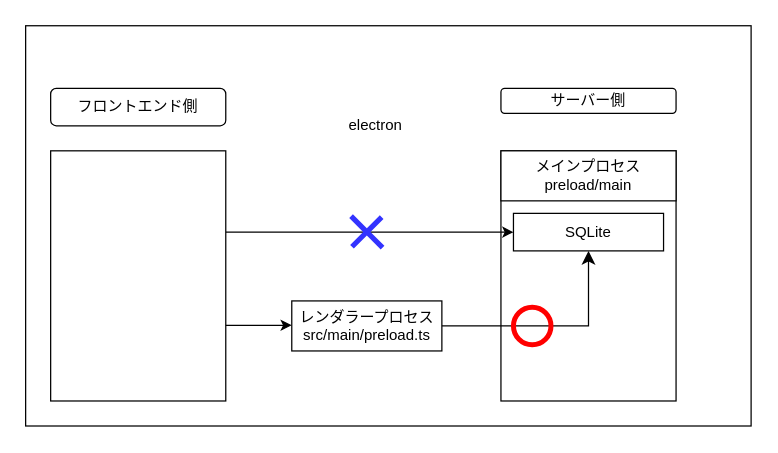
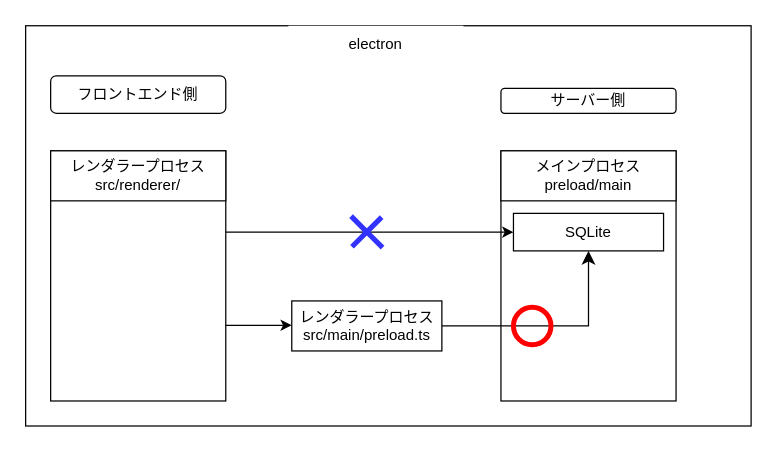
- <mxCell id="5" value="フロントエンド側" style="rounded=1;whiteSpace=wrap;html=1;" vertex="1" parent="1"><mxGeometry x="40" y="70" width="140" height="30" as="geometry" /></mxCell>
+ <mxCell id="5" value="フロントエンド側" style="rounded=1;whiteSpace=wrap;html=1;" vertex="1" parent="1"><mxGeometry x="40" y="60" width="140" height="30" as="geometry" /></mxCell>
- <mxCell id="9" value="electron" style="rounded=0;whiteSpace=wrap;html=1;strokeColor=none;" vertex="1" parent="1"><mxGeometry x="230" y="85" width="140" height="30" as="geometry" /></mxCell>
+ <mxCell id="9" value="electron" style="rounded=0;whiteSpace=wrap;html=1;strokeColor=none;" vertex="1" parent="1"><mxGeometry x="230" y="20" width="140" height="30" as="geometry" /></mxCell>
+ <mxCell id="15" value="レンダラープロセス&lt;div&gt;src/renderer/&lt;/div&gt;" style="rounded=0;whiteSpace=wrap;html=1;" vertex="1" parent="1"><mxGeometry x="40" y="120" width="140" height="40" as="geometry" /></mxCell>
